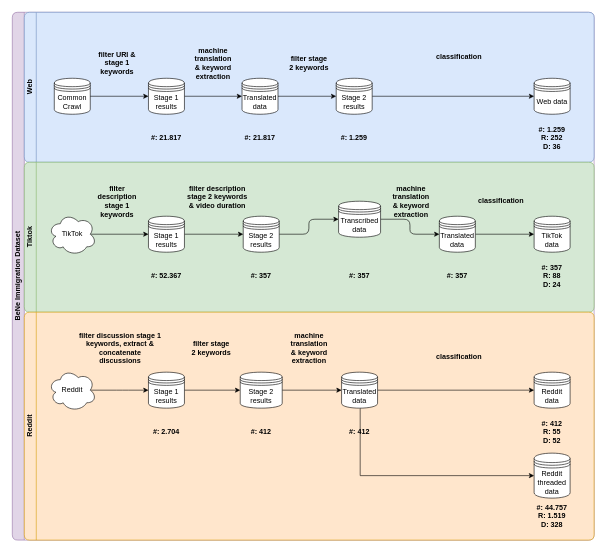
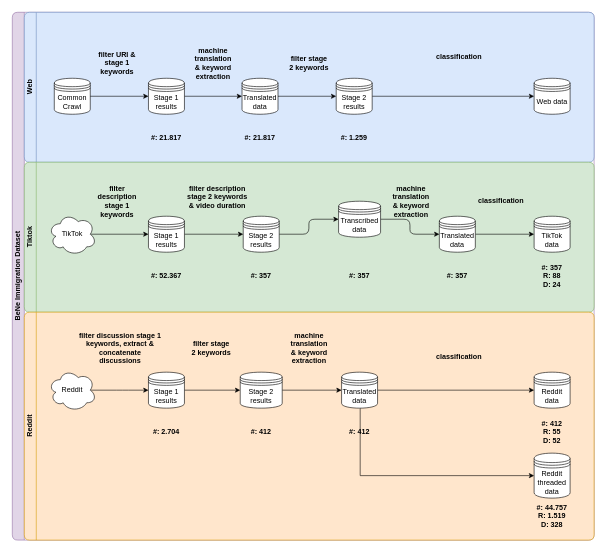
- <mxCell id="20" value="&lt;b&gt;#: 1.259&lt;/b&gt;&lt;div&gt;&lt;b&gt;R: 252&lt;/b&gt;&lt;/div&gt;&lt;div&gt;&lt;b&gt;D: 36&lt;/b&gt;&lt;/div&gt;" style="text;html=1;align=center;verticalAlign=middle;whiteSpace=wrap;rounded=1;" parent="3" vertex="1"><mxGeometry x="845" y="195" width="70" height="30" as="geometry" /></mxCell>
